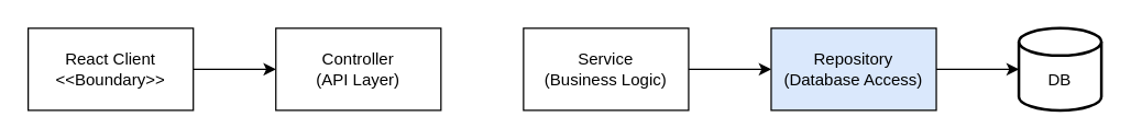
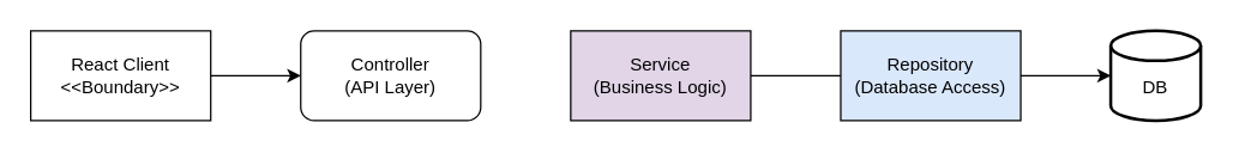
- <mxCell id="4" value="Controller&lt;br&gt;(API Layer)" style="rounded=0;whiteSpace=wrap;html=1;" parent="1" vertex="1"><mxGeometry x="200" y="20" width="120" height="60" as="geometry" /></mxCell>
+ <mxCell id="4" value="Controller&lt;br&gt;(API Layer)" style="whiteSpace=wrap;html=1;rounded=1;" parent="1" vertex="1"><mxGeometry x="200" y="20" width="120" height="60" as="geometry" /></mxCell>
- <mxCell id="6" value="Service&lt;br&gt;(Business Logic)" style="rounded=0;whiteSpace=wrap;html=1;" parent="1" vertex="1"><mxGeometry x="380" y="20" width="120" height="60" as="geometry" /></mxCell>
+ <mxCell id="6" value="Service&lt;br&gt;(Business Logic)" style="rounded=0;whiteSpace=wrap;html=1;fillColor=#e1d5e7;" parent="1" vertex="1"><mxGeometry x="380" y="20" width="120" height="60" as="geometry" /></mxCell>
- <mxCell id="5" style="edgeStyle=orthogonalEdgeStyle;rounded=0;orthogonalLoop=1;jettySize=auto;html=1;exitX=1;exitY=0.5;exitDx=0;exitDy=0;entryX=0;entryY=0.5;entryDx=0;entryDy=0;startArrow=none;startFill=0;" parent="1" source="6" target="7" edge="1"><mxGeometry relative="1" as="geometry" /></mxCell>
+ <mxCell id="5" style="edgeStyle=orthogonalEdgeStyle;rounded=0;orthogonalLoop=1;jettySize=auto;html=1;exitX=1;exitY=0.5;exitDx=0;exitDy=0;entryX=0;entryY=0.5;entryDx=0;entryDy=0;startArrow=none;startFill=0;endArrow=none;" parent="1" source="6" target="7" edge="1"><mxGeometry relative="1" as="geometry" /></mxCell>
